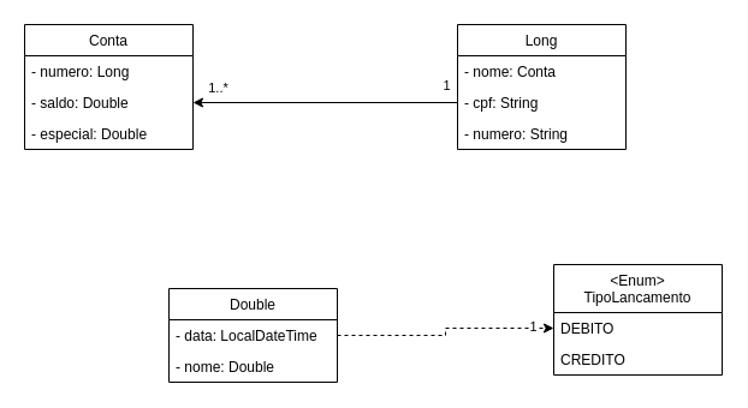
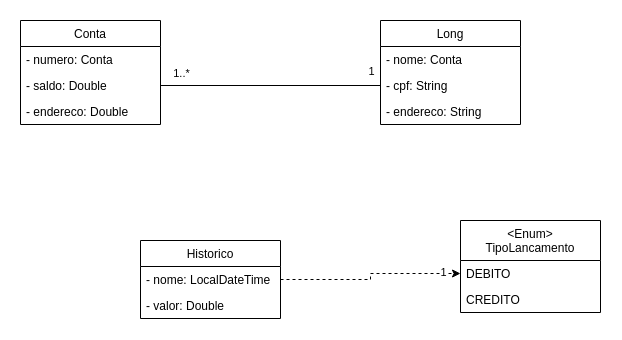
- <mxCell id="7" value="- numero: Long" style="text;strokeColor=none;fillColor=none;align=left;verticalAlign=top;spacingLeft=4;spacingRight=4;overflow=hidden;rotatable=0;points=[[0,0.5],[1,0.5]];portConstraint=eastwest;" vertex="1" parent="6"><mxGeometry y="26" width="140" height="26" as="geometry" /></mxCell>
+ <mxCell id="7" value="- numero: Conta" style="text;strokeColor=none;fillColor=none;align=left;verticalAlign=top;spacingLeft=4;spacingRight=4;overflow=hidden;rotatable=0;points=[[0,0.5],[1,0.5]];portConstraint=eastwest;" vertex="1" parent="6"><mxGeometry y="26" width="140" height="26" as="geometry" /></mxCell>
- <mxCell id="16" style="edgeStyle=orthogonalEdgeStyle;rounded=0;orthogonalLoop=1;jettySize=auto;html=1;exitX=0;exitY=0.5;exitDx=0;exitDy=0;" edge="1" parent="1" source="4" target="8"><mxGeometry relative="1" as="geometry" /></mxCell>
+ <mxCell id="16" style="edgeStyle=orthogonalEdgeStyle;rounded=0;orthogonalLoop=1;jettySize=auto;html=1;exitX=0;exitY=0.5;exitDx=0;exitDy=0;endArrow=none;" edge="1" parent="1" source="4" target="8"><mxGeometry relative="1" as="geometry" /></mxCell>
- <mxCell id="9" value="- especial: Double" style="text;strokeColor=none;fillColor=none;align=left;verticalAlign=top;spacingLeft=4;spacingRight=4;overflow=hidden;rotatable=0;points=[[0,0.5],[1,0.5]];portConstraint=eastwest;" vertex="1" parent="6"><mxGeometry y="78" width="140" height="26" as="geometry" /></mxCell>
+ <mxCell id="9" value="- endereco: Double" style="text;strokeColor=none;fillColor=none;align=left;verticalAlign=top;spacingLeft=4;spacingRight=4;overflow=hidden;rotatable=0;points=[[0,0.5],[1,0.5]];portConstraint=eastwest;" vertex="1" parent="6"><mxGeometry y="78" width="140" height="26" as="geometry" /></mxCell>
- <mxCell id="5" value="- numero: String" style="text;strokeColor=none;fillColor=none;align=left;verticalAlign=top;spacingLeft=4;spacingRight=4;overflow=hidden;rotatable=0;points=[[0,0.5],[1,0.5]];portConstraint=eastwest;" vertex="1" parent="2"><mxGeometry y="78" width="140" height="26" as="geometry" /></mxCell>
+ <mxCell id="5" value="- endereco: String" style="text;strokeColor=none;fillColor=none;align=left;verticalAlign=top;spacingLeft=4;spacingRight=4;overflow=hidden;rotatable=0;points=[[0,0.5],[1,0.5]];portConstraint=eastwest;" vertex="1" parent="2"><mxGeometry y="78" width="140" height="26" as="geometry" /></mxCell>
- <mxCell id="10" value="Double" style="swimlane;fontStyle=0;childLayout=stackLayout;horizontal=1;startSize=26;fillColor=none;horizontalStack=0;resizeParent=1;resizeParentMax=0;resizeLast=0;collapsible=1;marginBottom=0;" vertex="1" parent="1"><mxGeometry x="140" y="240" width="140" height="78" as="geometry" /></mxCell>
+ <mxCell id="10" value="Historico" style="swimlane;fontStyle=0;childLayout=stackLayout;horizontal=1;startSize=26;fillColor=none;horizontalStack=0;resizeParent=1;resizeParentMax=0;resizeLast=0;collapsible=1;marginBottom=0;" vertex="1" parent="1"><mxGeometry x="140" y="240" width="140" height="78" as="geometry" /></mxCell>
- <mxCell id="11" value="- data: LocalDateTime" style="text;strokeColor=none;fillColor=none;align=left;verticalAlign=top;spacingLeft=4;spacingRight=4;overflow=hidden;rotatable=0;points=[[0,0.5],[1,0.5]];portConstraint=eastwest;" vertex="1" parent="10"><mxGeometry y="26" width="140" height="26" as="geometry" /></mxCell>
+ <mxCell id="11" value="- nome: LocalDateTime" style="text;strokeColor=none;fillColor=none;align=left;verticalAlign=top;spacingLeft=4;spacingRight=4;overflow=hidden;rotatable=0;points=[[0,0.5],[1,0.5]];portConstraint=eastwest;" vertex="1" parent="10"><mxGeometry y="26" width="140" height="26" as="geometry" /></mxCell>
- <mxCell id="12" value="- nome: Double" style="text;strokeColor=none;fillColor=none;align=left;verticalAlign=top;spacingLeft=4;spacingRight=4;overflow=hidden;rotatable=0;points=[[0,0.5],[1,0.5]];portConstraint=eastwest;" vertex="1" parent="10"><mxGeometry y="52" width="140" height="26" as="geometry" /></mxCell>
+ <mxCell id="12" value="- valor: Double" style="text;strokeColor=none;fillColor=none;align=left;verticalAlign=top;spacingLeft=4;spacingRight=4;overflow=hidden;rotatable=0;points=[[0,0.5],[1,0.5]];portConstraint=eastwest;" vertex="1" parent="10"><mxGeometry y="52" width="140" height="26" as="geometry" /></mxCell>
